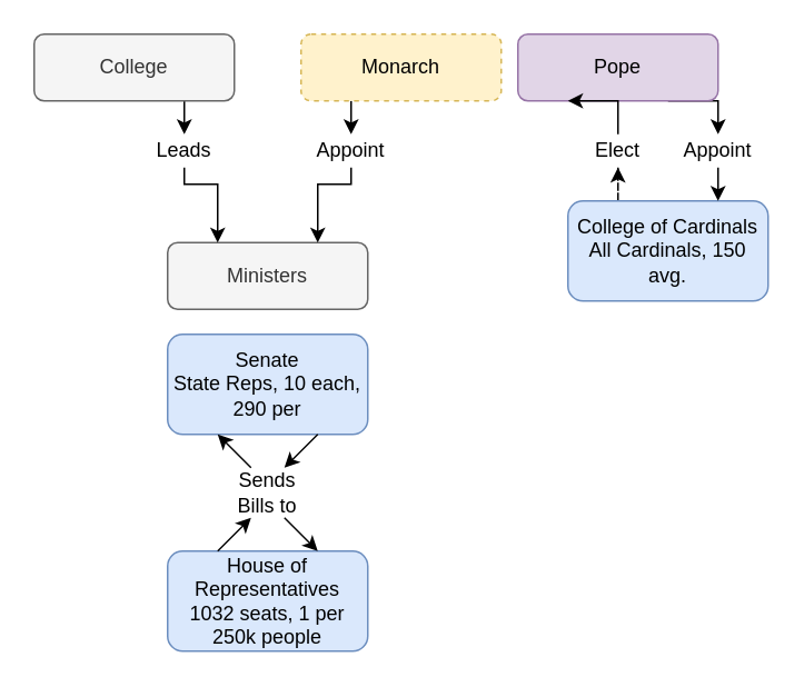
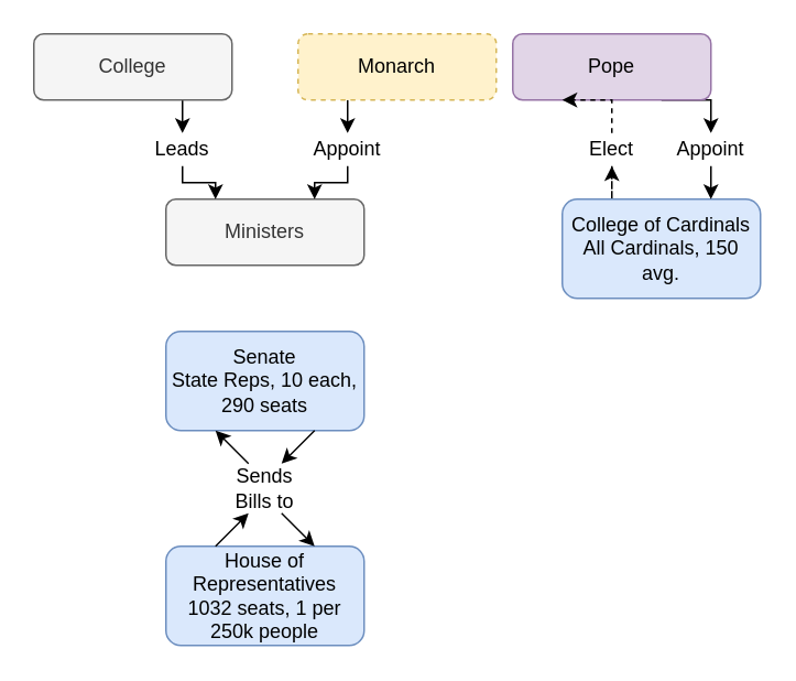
- <mxCell id="14" style="edgeStyle=orthogonalEdgeStyle;rounded=0;orthogonalLoop=1;jettySize=auto;html=1;entryX=0.25;entryY=1;entryDx=0;entryDy=0;" edge="1" parent="1" source="15" target="5"><mxGeometry relative="1" as="geometry" /></mxCell>
+ <mxCell id="14" style="edgeStyle=orthogonalEdgeStyle;rounded=0;orthogonalLoop=1;jettySize=auto;html=1;entryX=0.25;entryY=1;entryDx=0;entryDy=0;dashed=1;" edge="1" parent="1" source="15" target="5"><mxGeometry relative="1" as="geometry" /></mxCell>
- <mxCell id="21" value="Ministers" style="rounded=1;whiteSpace=wrap;html=1;fillColor=#f5f5f5;strokeColor=#666666;movable=1;resizable=1;rotatable=1;deletable=1;editable=1;connectable=1;fontColor=#333333;" vertex="1" parent="1"><mxGeometry x="100" y="145" width="120" height="40" as="geometry" /></mxCell>
+ <mxCell id="21" value="Ministers" style="rounded=1;whiteSpace=wrap;html=1;fillColor=#f5f5f5;strokeColor=#666666;movable=1;resizable=1;rotatable=1;deletable=1;editable=1;connectable=1;fontColor=#333333;" vertex="1" parent="1"><mxGeometry x="100" y="120" width="120" height="40" as="geometry" /></mxCell>
- <mxCell id="10" value="Senate&lt;br&gt;State Reps, 10 each, 290 per" style="rounded=1;whiteSpace=wrap;html=1;fillColor=#dae8fc;strokeColor=#6c8ebf;movable=1;resizable=1;rotatable=1;deletable=1;editable=1;connectable=1;" vertex="1" parent="1"><mxGeometry x="100" y="200" width="120" height="60" as="geometry" /></mxCell>
+ <mxCell id="10" value="Senate&lt;br&gt;State Reps, 10 each, 290 seats" style="rounded=1;whiteSpace=wrap;html=1;fillColor=#dae8fc;strokeColor=#6c8ebf;movable=1;resizable=1;rotatable=1;deletable=1;editable=1;connectable=1;" vertex="1" parent="1"><mxGeometry x="100" y="200" width="120" height="60" as="geometry" /></mxCell>
